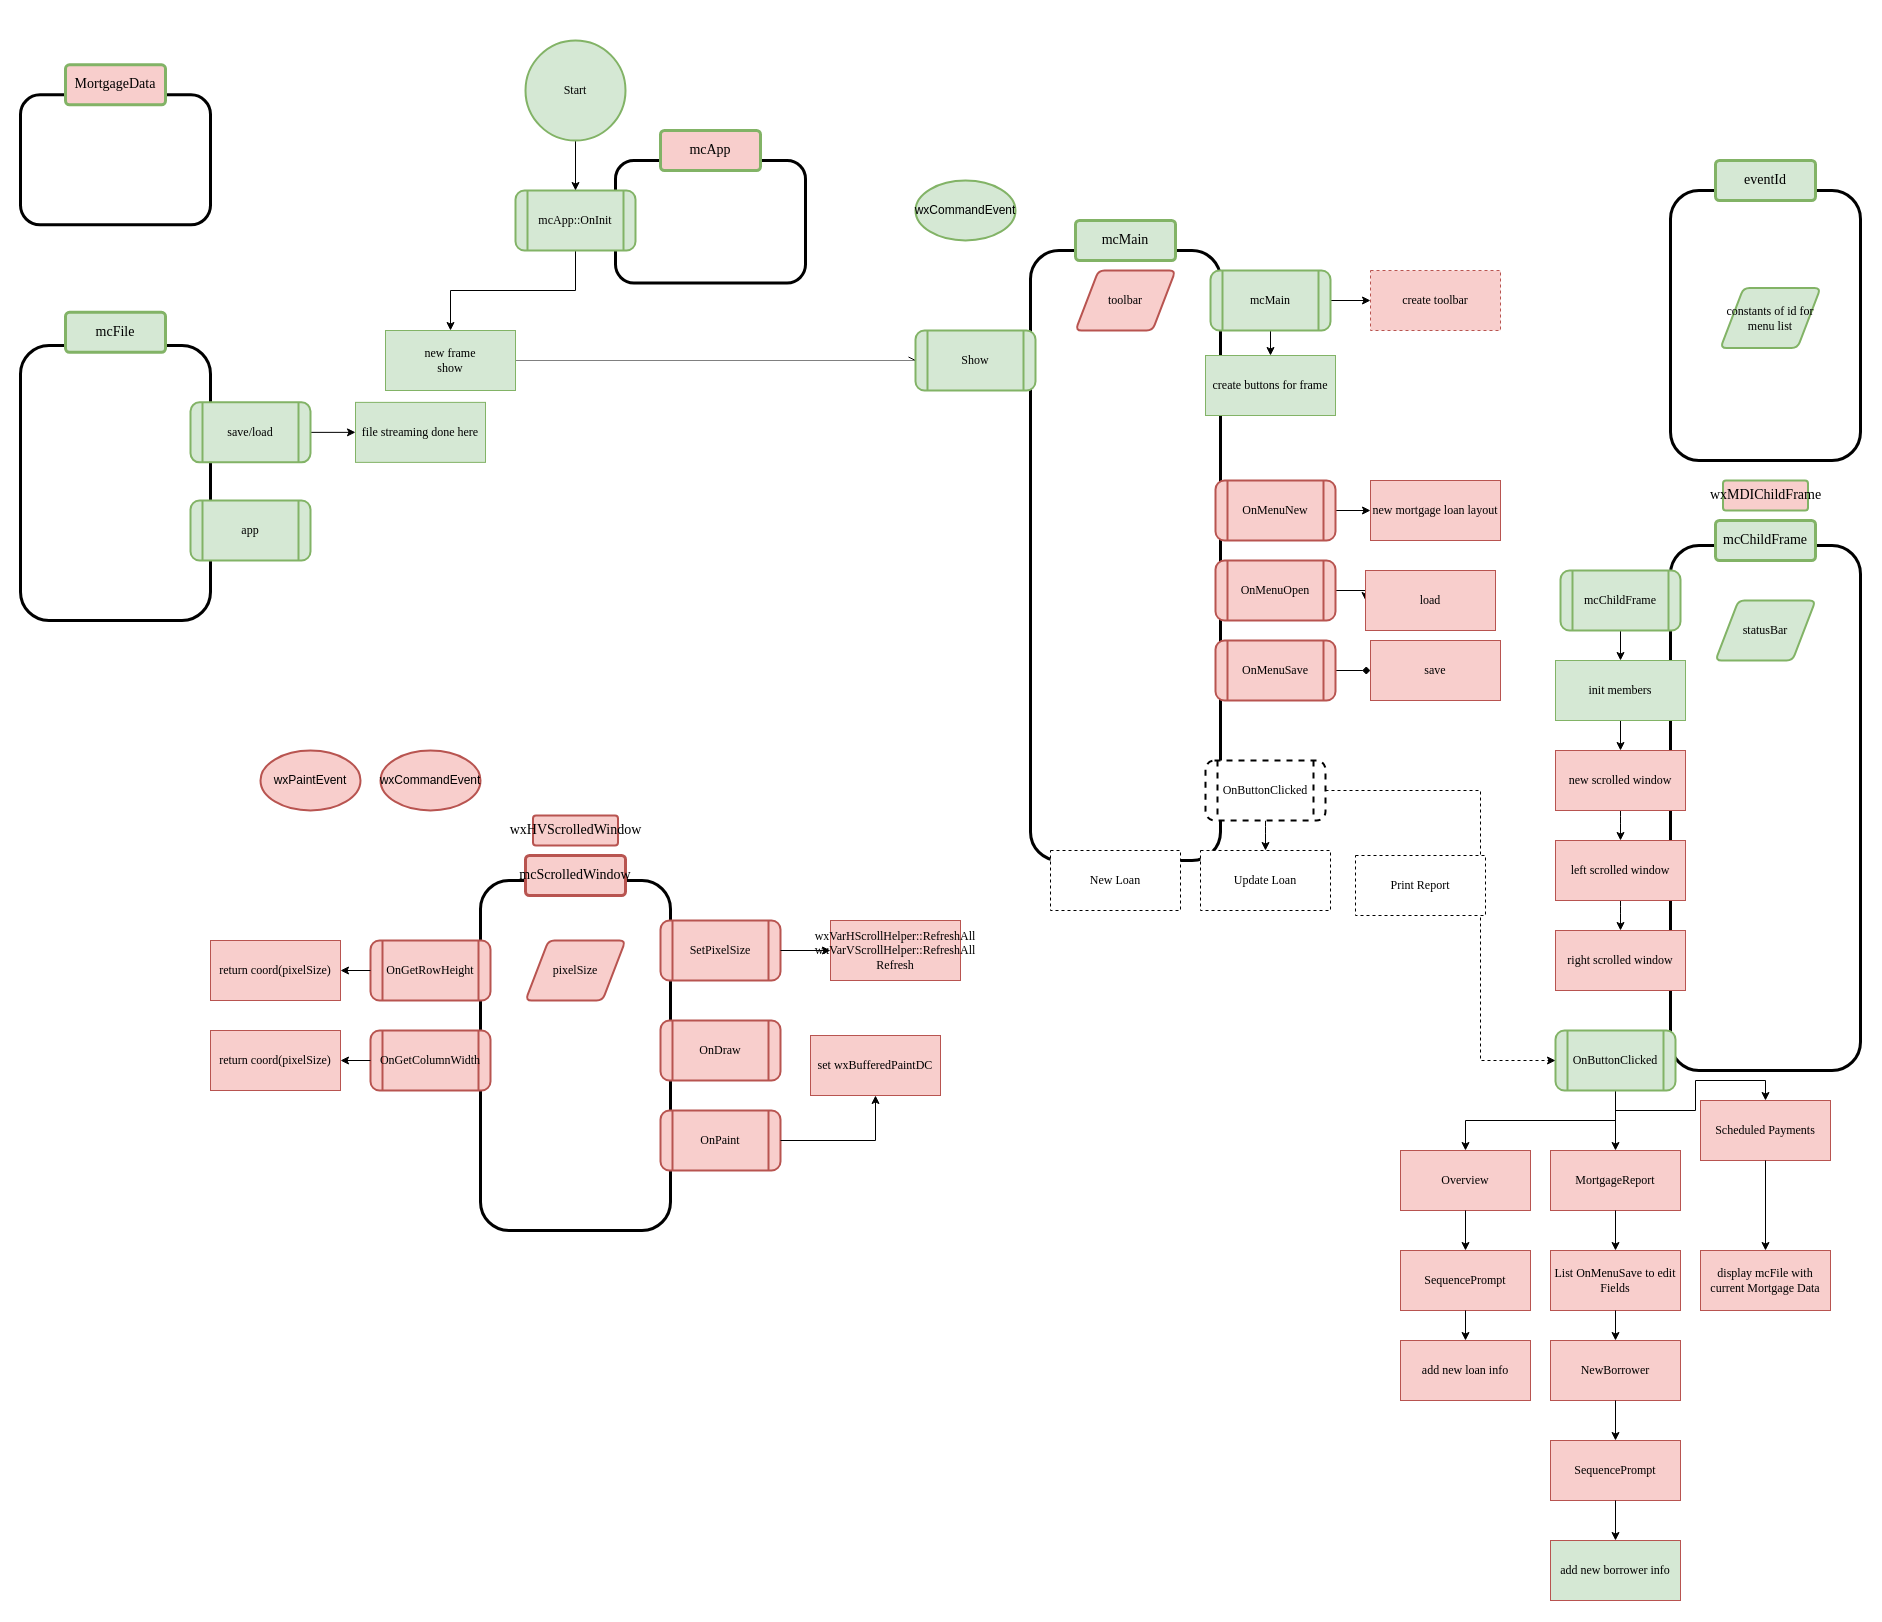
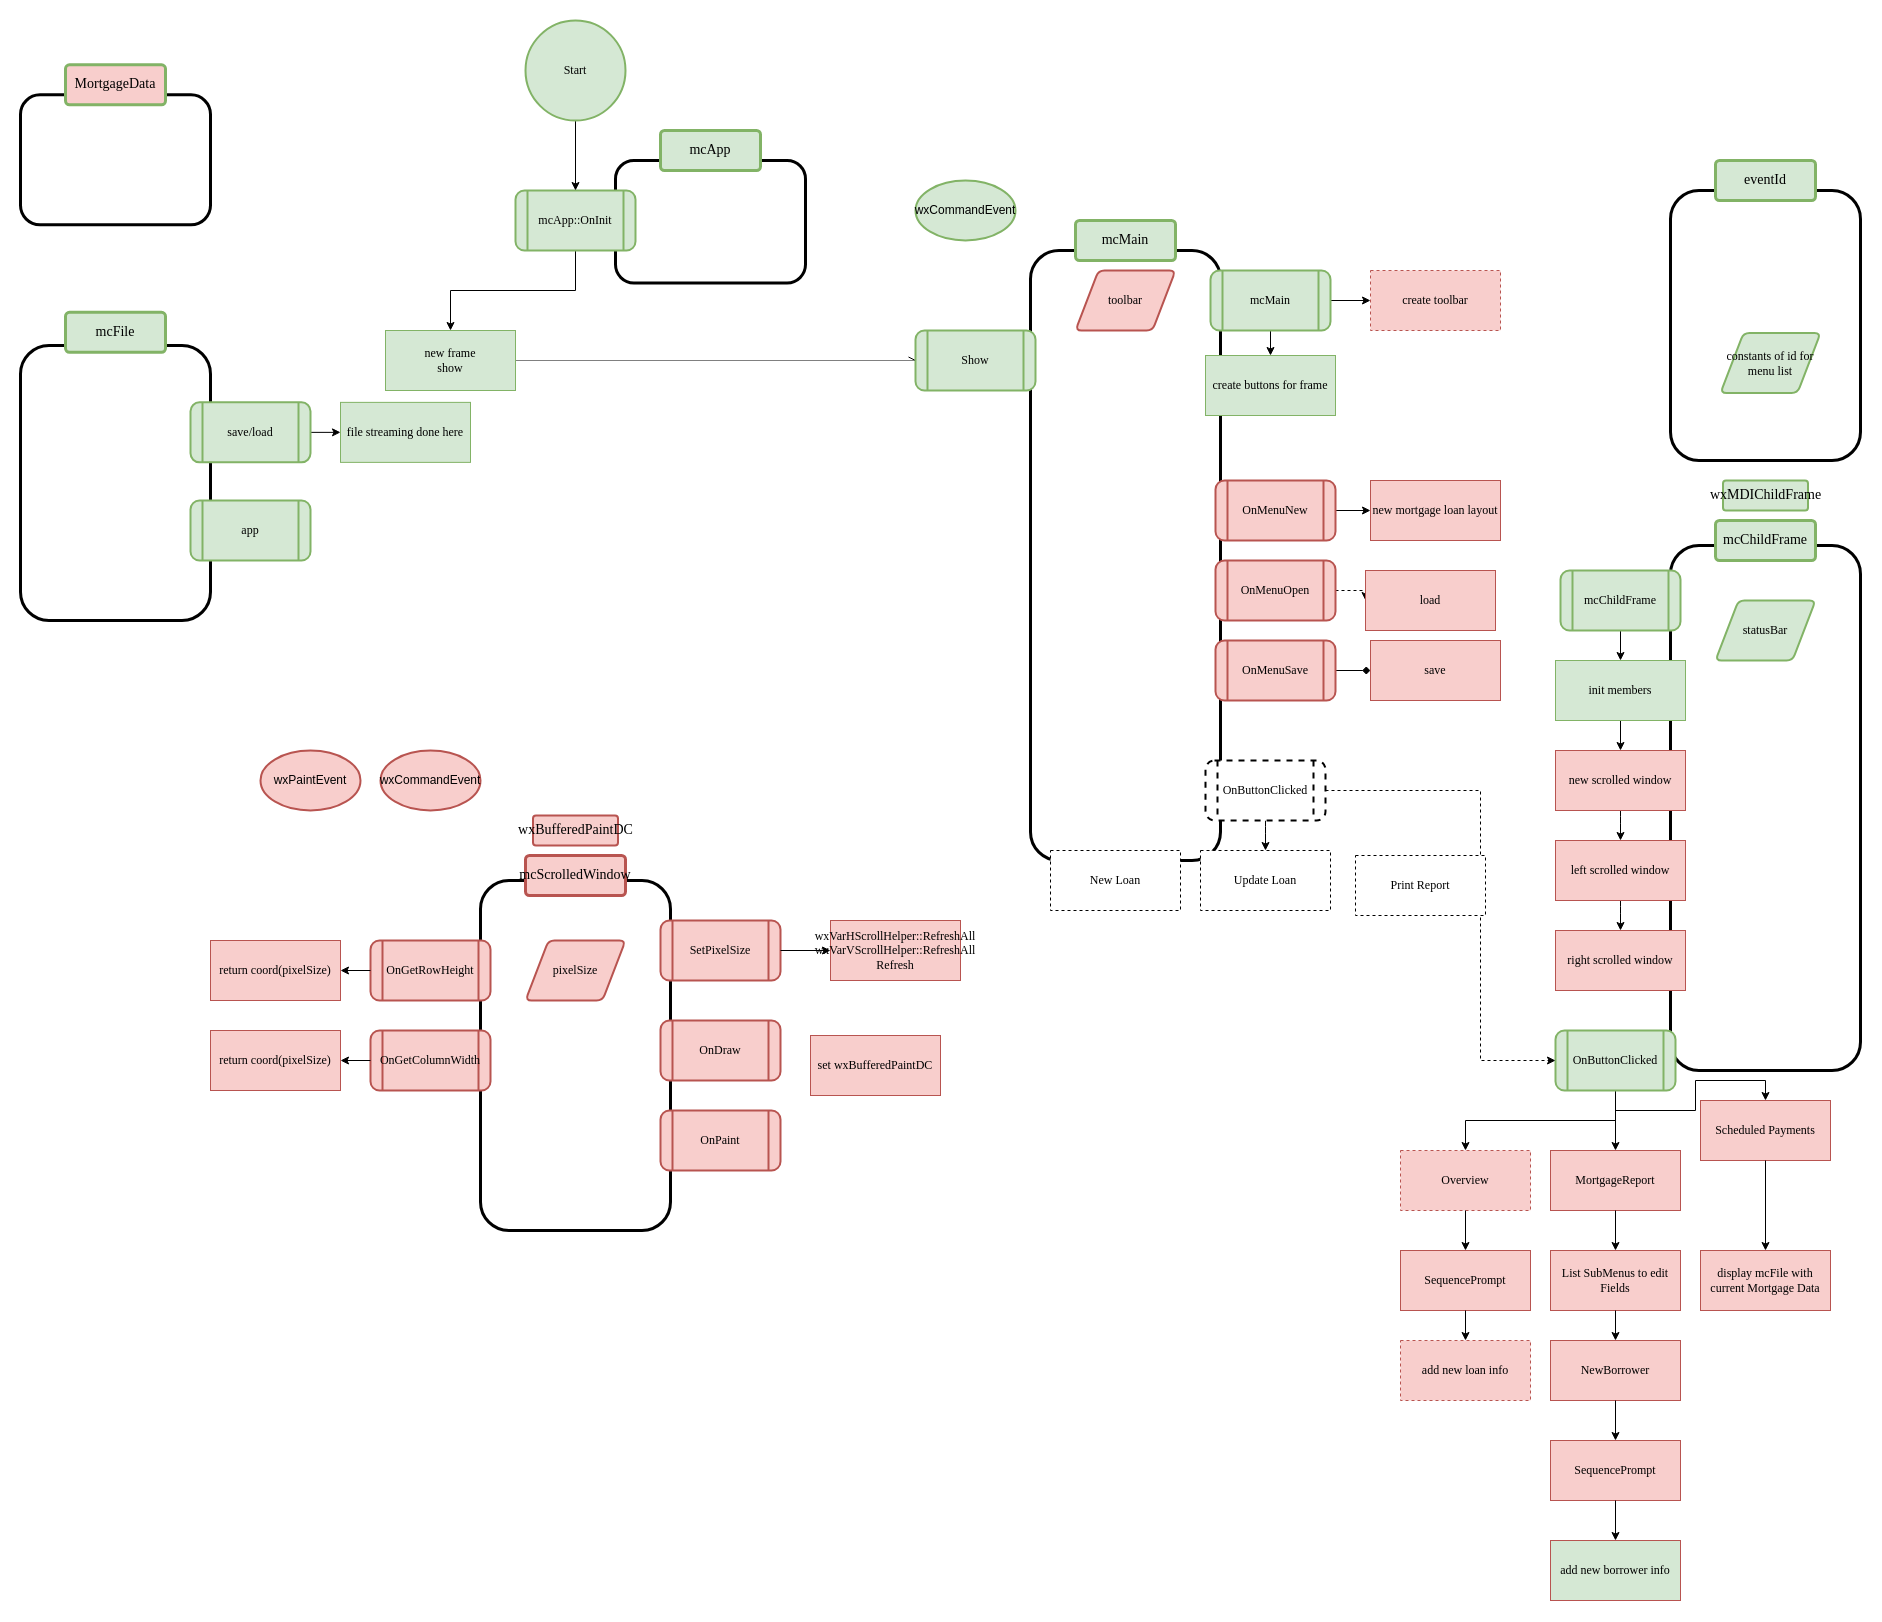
- <mxCell id="8" value="&lt;font style=&quot;font-size: 12px&quot;&gt;Start&lt;/font&gt;" style="strokeWidth=2;html=1;shape=mxgraph.flowchart.start_2;whiteSpace=wrap;fillColor=#d5e8d4;strokeColor=#82b366;fontFamily=SF Mono;" parent="1" vertex="1"><mxGeometry x="525" y="40" width="100" height="100" as="geometry" /></mxCell>
+ <mxCell id="8" value="&lt;font style=&quot;font-size: 12px&quot;&gt;Start&lt;/font&gt;" style="strokeWidth=2;html=1;shape=mxgraph.flowchart.start_2;whiteSpace=wrap;fillColor=#d5e8d4;strokeColor=#82b366;fontFamily=SF Mono;" parent="1" vertex="1"><mxGeometry x="525" y="20" width="100" height="100" as="geometry" /></mxCell>
- <mxCell id="18" value="&lt;font style=&quot;font-size: 14px&quot;&gt;mcApp&lt;/font&gt;" style="rounded=1;arcSize=10;whiteSpace=wrap;html=1;align=center;fillColor=#f8cecc;strokeColor=#82b366;fontFamily=SF Mono;strokeWidth=3;" parent="1" vertex="1"><mxGeometry x="660" y="130" width="100" height="40" as="geometry" /></mxCell>
+ <mxCell id="18" value="&lt;font style=&quot;font-size: 14px&quot;&gt;mcApp&lt;/font&gt;" style="rounded=1;arcSize=10;whiteSpace=wrap;html=1;align=center;fillColor=#d5e8d4;strokeColor=#82b366;fontFamily=SF Mono;strokeWidth=3;" parent="1" vertex="1"><mxGeometry x="660" y="130" width="100" height="40" as="geometry" /></mxCell>
- <mxCell id="24" value="constants of id for menu list" style="shape=parallelogram;html=1;strokeWidth=2;perimeter=parallelogramPerimeter;whiteSpace=wrap;rounded=1;arcSize=12;size=0.23;fontFamily=SF Mono;fillColor=#d5e8d4;strokeColor=#82b366;" parent="1" vertex="1"><mxGeometry x="1720" y="287.5" width="100" height="60" as="geometry" /></mxCell>
+ <mxCell id="24" value="constants of id for menu list" style="shape=parallelogram;html=1;strokeWidth=2;perimeter=parallelogramPerimeter;whiteSpace=wrap;rounded=1;arcSize=12;size=0.23;fontFamily=SF Mono;fillColor=#d5e8d4;strokeColor=#82b366;" parent="1" vertex="1"><mxGeometry x="1720" y="332.5" width="100" height="60" as="geometry" /></mxCell>
- <mxCell id="15" value="&lt;font style=&quot;font-size: 12px&quot;&gt;file streaming done here&lt;/font&gt;" style="rounded=0;whiteSpace=wrap;html=1;fillColor=#d5e8d4;strokeColor=#82b366;fontFamily=SF Mono;" parent="1" vertex="1"><mxGeometry x="355" y="401.87" width="130" height="60" as="geometry" /></mxCell>
+ <mxCell id="15" value="&lt;font style=&quot;font-size: 12px&quot;&gt;file streaming done here&lt;/font&gt;" style="rounded=0;whiteSpace=wrap;html=1;fillColor=#d5e8d4;strokeColor=#82b366;fontFamily=SF Mono;" parent="1" vertex="1"><mxGeometry x="340" y="401.87" width="130" height="60" as="geometry" /></mxCell>
- <mxCell id="49" value="&lt;font style=&quot;font-size: 14px&quot;&gt;wxMDIChildFrame&lt;br&gt;&lt;/font&gt;" style="rounded=1;arcSize=10;whiteSpace=wrap;html=1;align=center;fontFamily=SF Mono;strokeWidth=2;shadow=0;glass=0;sketch=0;perimeterSpacing=0;fillColor=#f8cecc;strokeColor=#82b366;" parent="1" vertex="1"><mxGeometry x="1722.5" y="480" width="85" height="30" as="geometry" /></mxCell>
+ <mxCell id="49" value="&lt;font style=&quot;font-size: 14px&quot;&gt;wxMDIChildFrame&lt;br&gt;&lt;/font&gt;" style="rounded=1;arcSize=10;whiteSpace=wrap;html=1;align=center;fontFamily=SF Mono;strokeWidth=2;shadow=0;glass=0;sketch=0;perimeterSpacing=0;fillColor=#d5e8d4;strokeColor=#82b366;" parent="1" vertex="1"><mxGeometry x="1722.5" y="480" width="85" height="30" as="geometry" /></mxCell>
- <mxCell id="34" style="edgeStyle=orthogonalEdgeStyle;rounded=0;orthogonalLoop=1;jettySize=auto;html=1;exitX=1;exitY=0.5;exitDx=0;exitDy=0;entryX=0;entryY=0.5;entryDx=0;entryDy=0;" parent="1" source="35" target="39" edge="1"><mxGeometry relative="1" as="geometry" /></mxCell>
+ <mxCell id="34" style="edgeStyle=orthogonalEdgeStyle;rounded=0;orthogonalLoop=1;jettySize=auto;html=1;exitX=1;exitY=0.5;exitDx=0;exitDy=0;entryX=0;entryY=0.5;entryDx=0;entryDy=0;dashed=1;" parent="1" source="35" target="39" edge="1"><mxGeometry relative="1" as="geometry" /></mxCell>
- <mxCell id="56" value="&lt;font style=&quot;font-size: 14px&quot;&gt;wxHVScrolledWindow&lt;br&gt;&lt;/font&gt;" style="rounded=1;arcSize=10;whiteSpace=wrap;html=1;align=center;fillColor=#f8cecc;strokeColor=#b85450;fontFamily=SF Mono;strokeWidth=2;shadow=0;glass=0;sketch=0;perimeterSpacing=0;" parent="53" vertex="1"><mxGeometry x="322.5" y="65" width="85" height="30" as="geometry" /></mxCell>
+ <mxCell id="56" value="&lt;font style=&quot;font-size: 14px&quot;&gt;wxBufferedPaintDC&lt;br&gt;&lt;/font&gt;" style="rounded=1;arcSize=10;whiteSpace=wrap;html=1;align=center;fillColor=#f8cecc;strokeColor=#b85450;fontFamily=SF Mono;strokeWidth=2;shadow=0;glass=0;sketch=0;perimeterSpacing=0;" parent="53" vertex="1"><mxGeometry x="322.5" y="65" width="85" height="30" as="geometry" /></mxCell>
- <mxCell id="72" value="" style="edgeStyle=orthogonalEdgeStyle;rounded=0;orthogonalLoop=1;jettySize=auto;html=1;" parent="53" source="68" target="71" edge="1"><mxGeometry relative="1" as="geometry" /></mxCell>
- <mxCell id="73" value="&lt;font style=&quot;font-size: 12px&quot;&gt;Overview&lt;/font&gt;" style="rounded=0;whiteSpace=wrap;html=1;fontFamily=SF Mono;fillColor=#f8cecc;strokeColor=#b85450;" parent="1" vertex="1"><mxGeometry x="1400" y="1150" width="130" height="60" as="geometry" /></mxCell>
+ <mxCell id="73" value="&lt;font style=&quot;font-size: 12px&quot;&gt;Overview&lt;/font&gt;" style="rounded=0;whiteSpace=wrap;html=1;fontFamily=SF Mono;fillColor=#f8cecc;strokeColor=#b85450;dashed=1;" parent="1" vertex="1"><mxGeometry x="1400" y="1150" width="130" height="60" as="geometry" /></mxCell>
- <mxCell id="78" value="&lt;font style=&quot;font-size: 12px&quot;&gt;List OnMenuSave to edit Fields&lt;/font&gt;" style="rounded=0;whiteSpace=wrap;html=1;fillColor=#f8cecc;strokeColor=#b85450;fontFamily=SF Mono;" parent="1" vertex="1"><mxGeometry x="1550" y="1250" width="130" height="60" as="geometry" /></mxCell>
+ <mxCell id="78" value="&lt;font style=&quot;font-size: 12px&quot;&gt;List SubMenus to edit Fields&lt;/font&gt;" style="rounded=0;whiteSpace=wrap;html=1;fillColor=#f8cecc;strokeColor=#b85450;fontFamily=SF Mono;" parent="1" vertex="1"><mxGeometry x="1550" y="1250" width="130" height="60" as="geometry" /></mxCell>
- <mxCell id="88" value="add new loan info" style="rounded=0;whiteSpace=wrap;html=1;fillColor=#f8cecc;strokeColor=#b85450;fontFamily=SF Mono;" parent="1" vertex="1"><mxGeometry x="1400" y="1340" width="130" height="60" as="geometry" /></mxCell>
+ <mxCell id="88" value="add new loan info" style="rounded=0;whiteSpace=wrap;html=1;fillColor=#f8cecc;strokeColor=#b85450;fontFamily=SF Mono;dashed=1;" parent="1" vertex="1"><mxGeometry x="1400" y="1340" width="130" height="60" as="geometry" /></mxCell>
